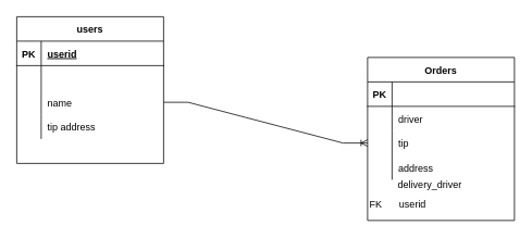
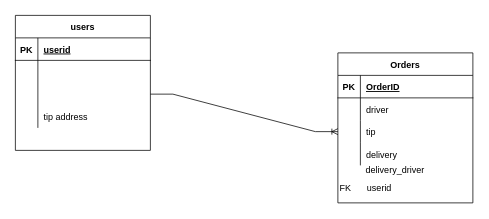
+ <mxCell id="17" value="OrderID" style="shape=partialRectangle;connectable=0;fillColor=none;top=0;left=0;bottom=0;right=0;align=left;spacingLeft=6;fontStyle=5;overflow=hidden;" vertex="1" parent="15"><mxGeometry x="30" width="150" height="30" as="geometry"><mxRectangle width="150" height="30" as="alternateBounds" /></mxGeometry></mxCell>
- <mxCell id="10" value="name" style="shape=partialRectangle;connectable=0;fillColor=none;top=0;left=0;bottom=0;right=0;align=left;spacingLeft=6;overflow=hidden;" vertex="1" parent="8"><mxGeometry x="30" width="150" height="30" as="geometry"><mxRectangle width="150" height="30" as="alternateBounds" /></mxGeometry></mxCell>
- <mxCell id="26" value="address" style="shape=partialRectangle;connectable=0;fillColor=none;top=0;left=0;bottom=0;right=0;align=left;spacingLeft=6;overflow=hidden;" vertex="1" parent="24"><mxGeometry x="30" width="150" height="30" as="geometry"><mxRectangle width="150" height="30" as="alternateBounds" /></mxGeometry></mxCell>
+ <mxCell id="26" value="delivery" style="shape=partialRectangle;connectable=0;fillColor=none;top=0;left=0;bottom=0;right=0;align=left;spacingLeft=6;overflow=hidden;" vertex="1" parent="24"><mxGeometry x="30" width="150" height="30" as="geometry"><mxRectangle width="150" height="30" as="alternateBounds" /></mxGeometry></mxCell>
